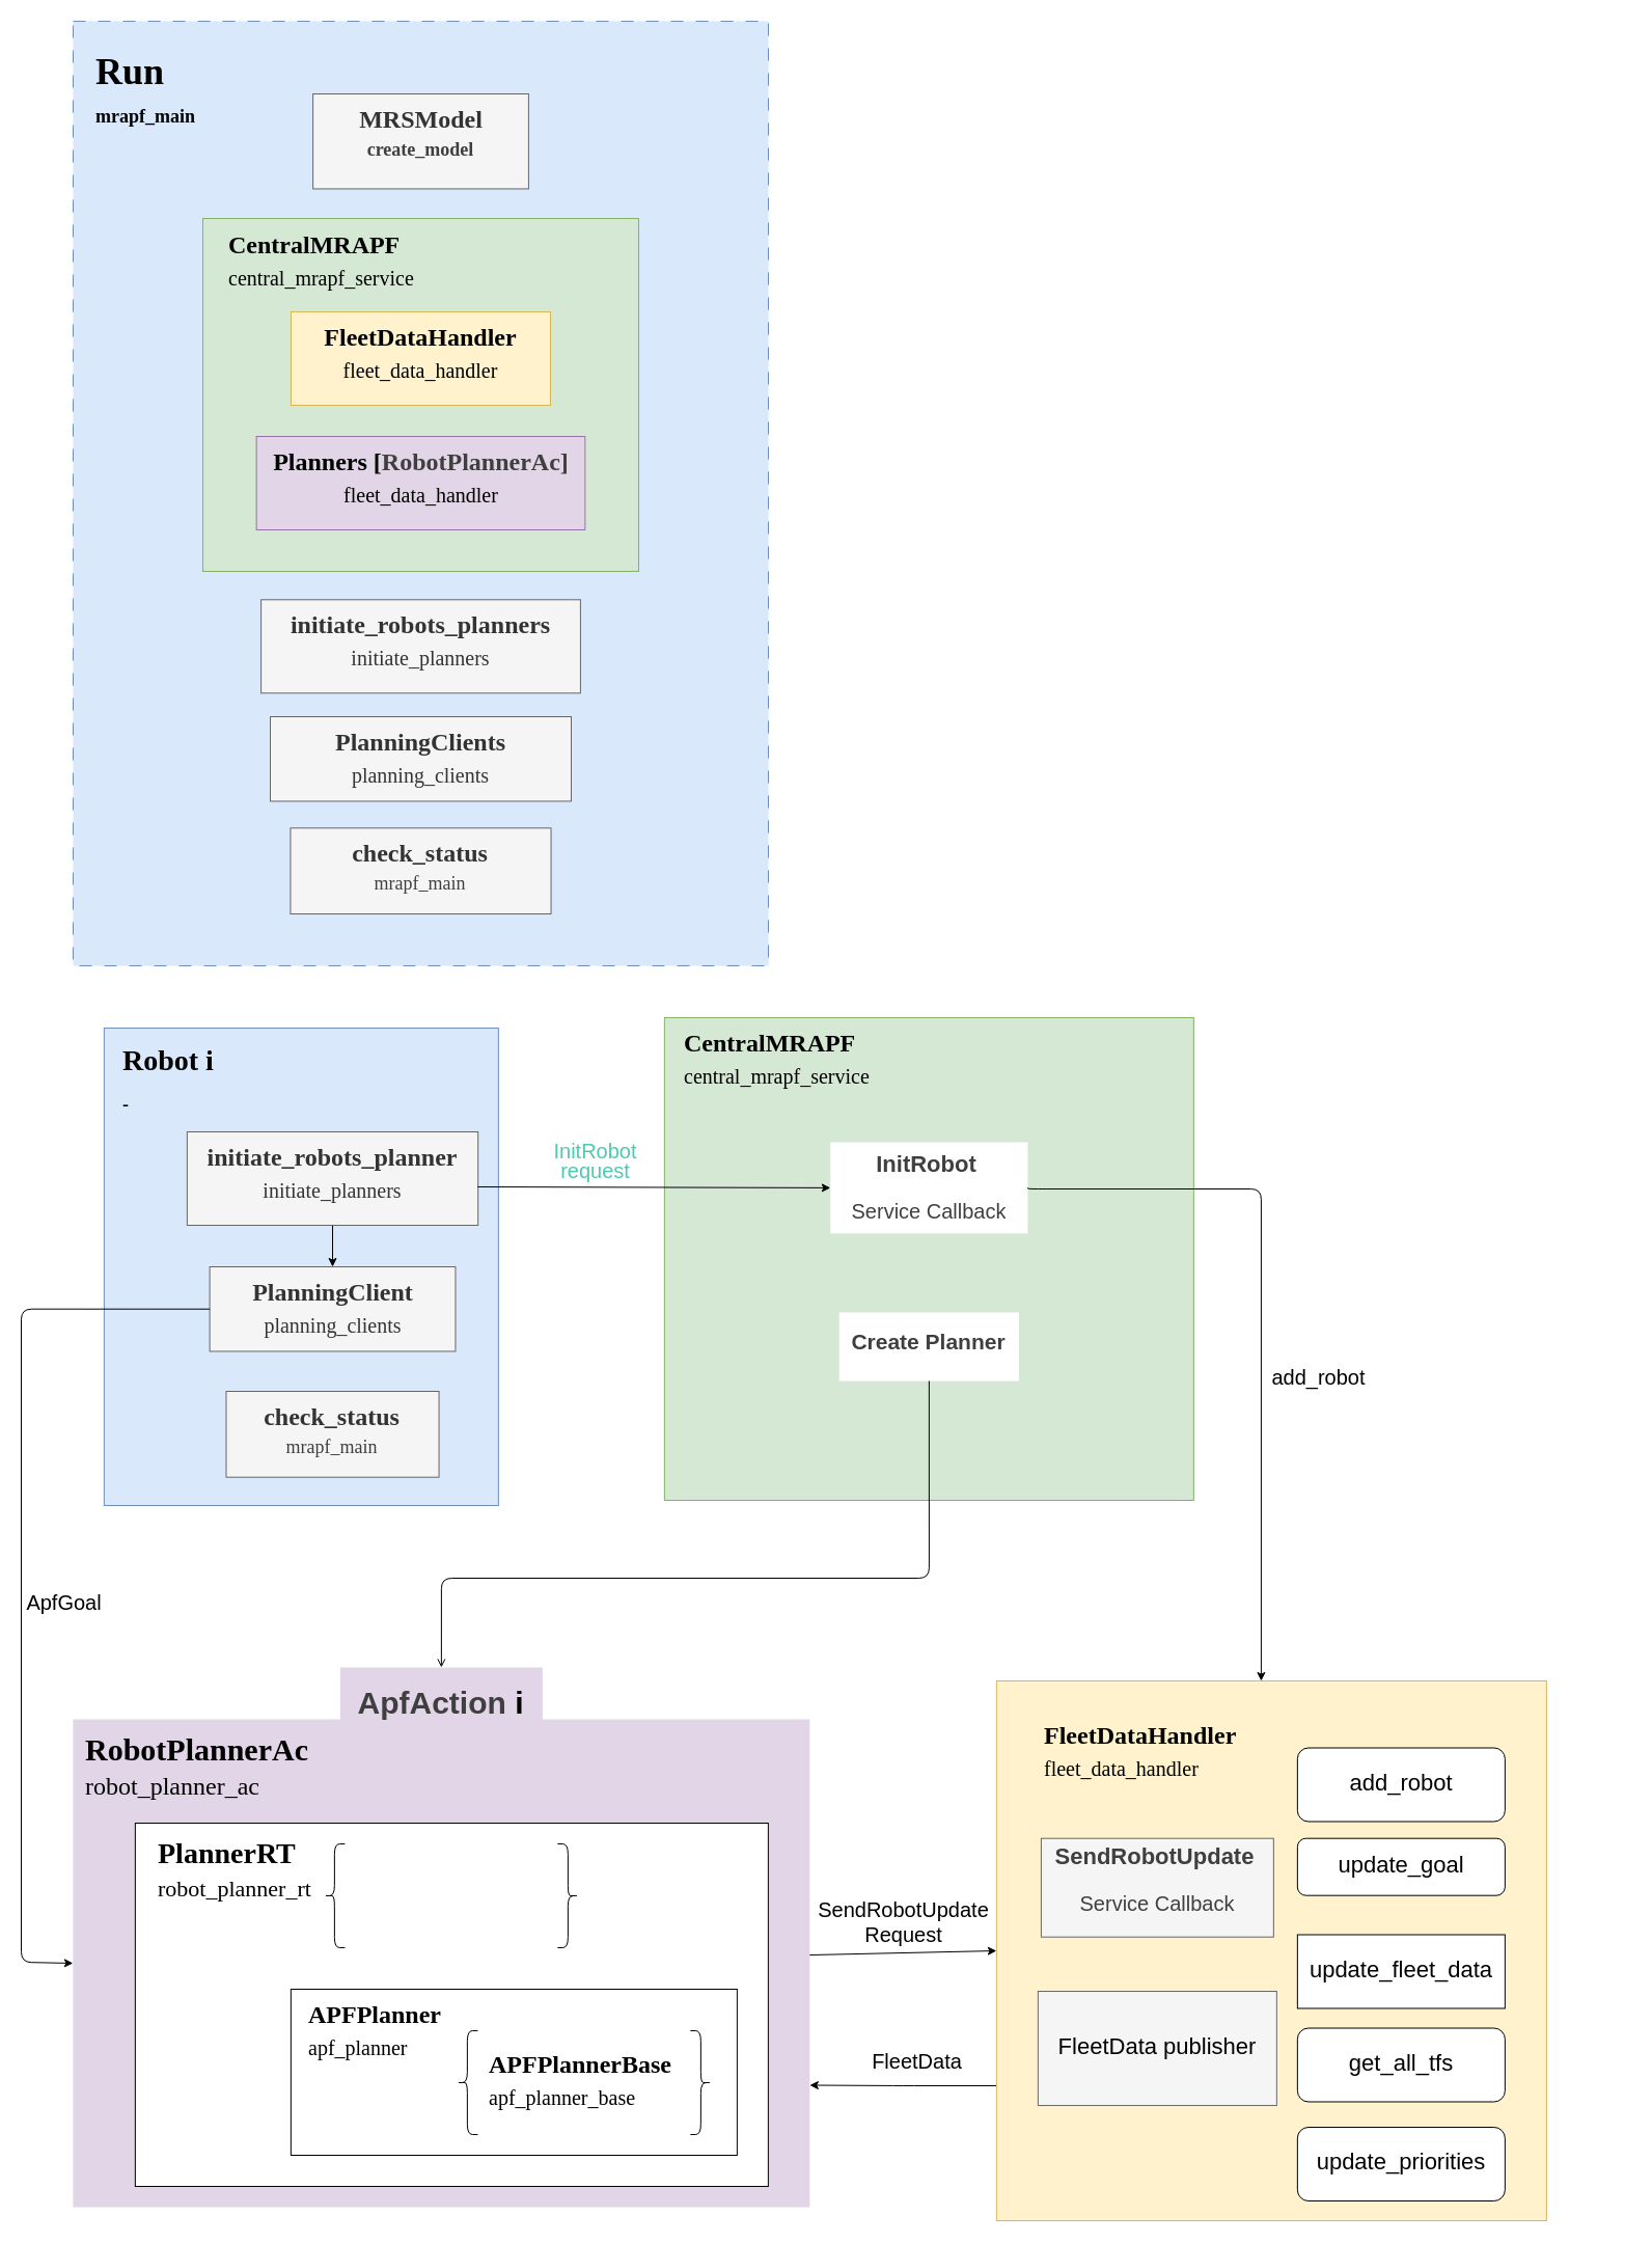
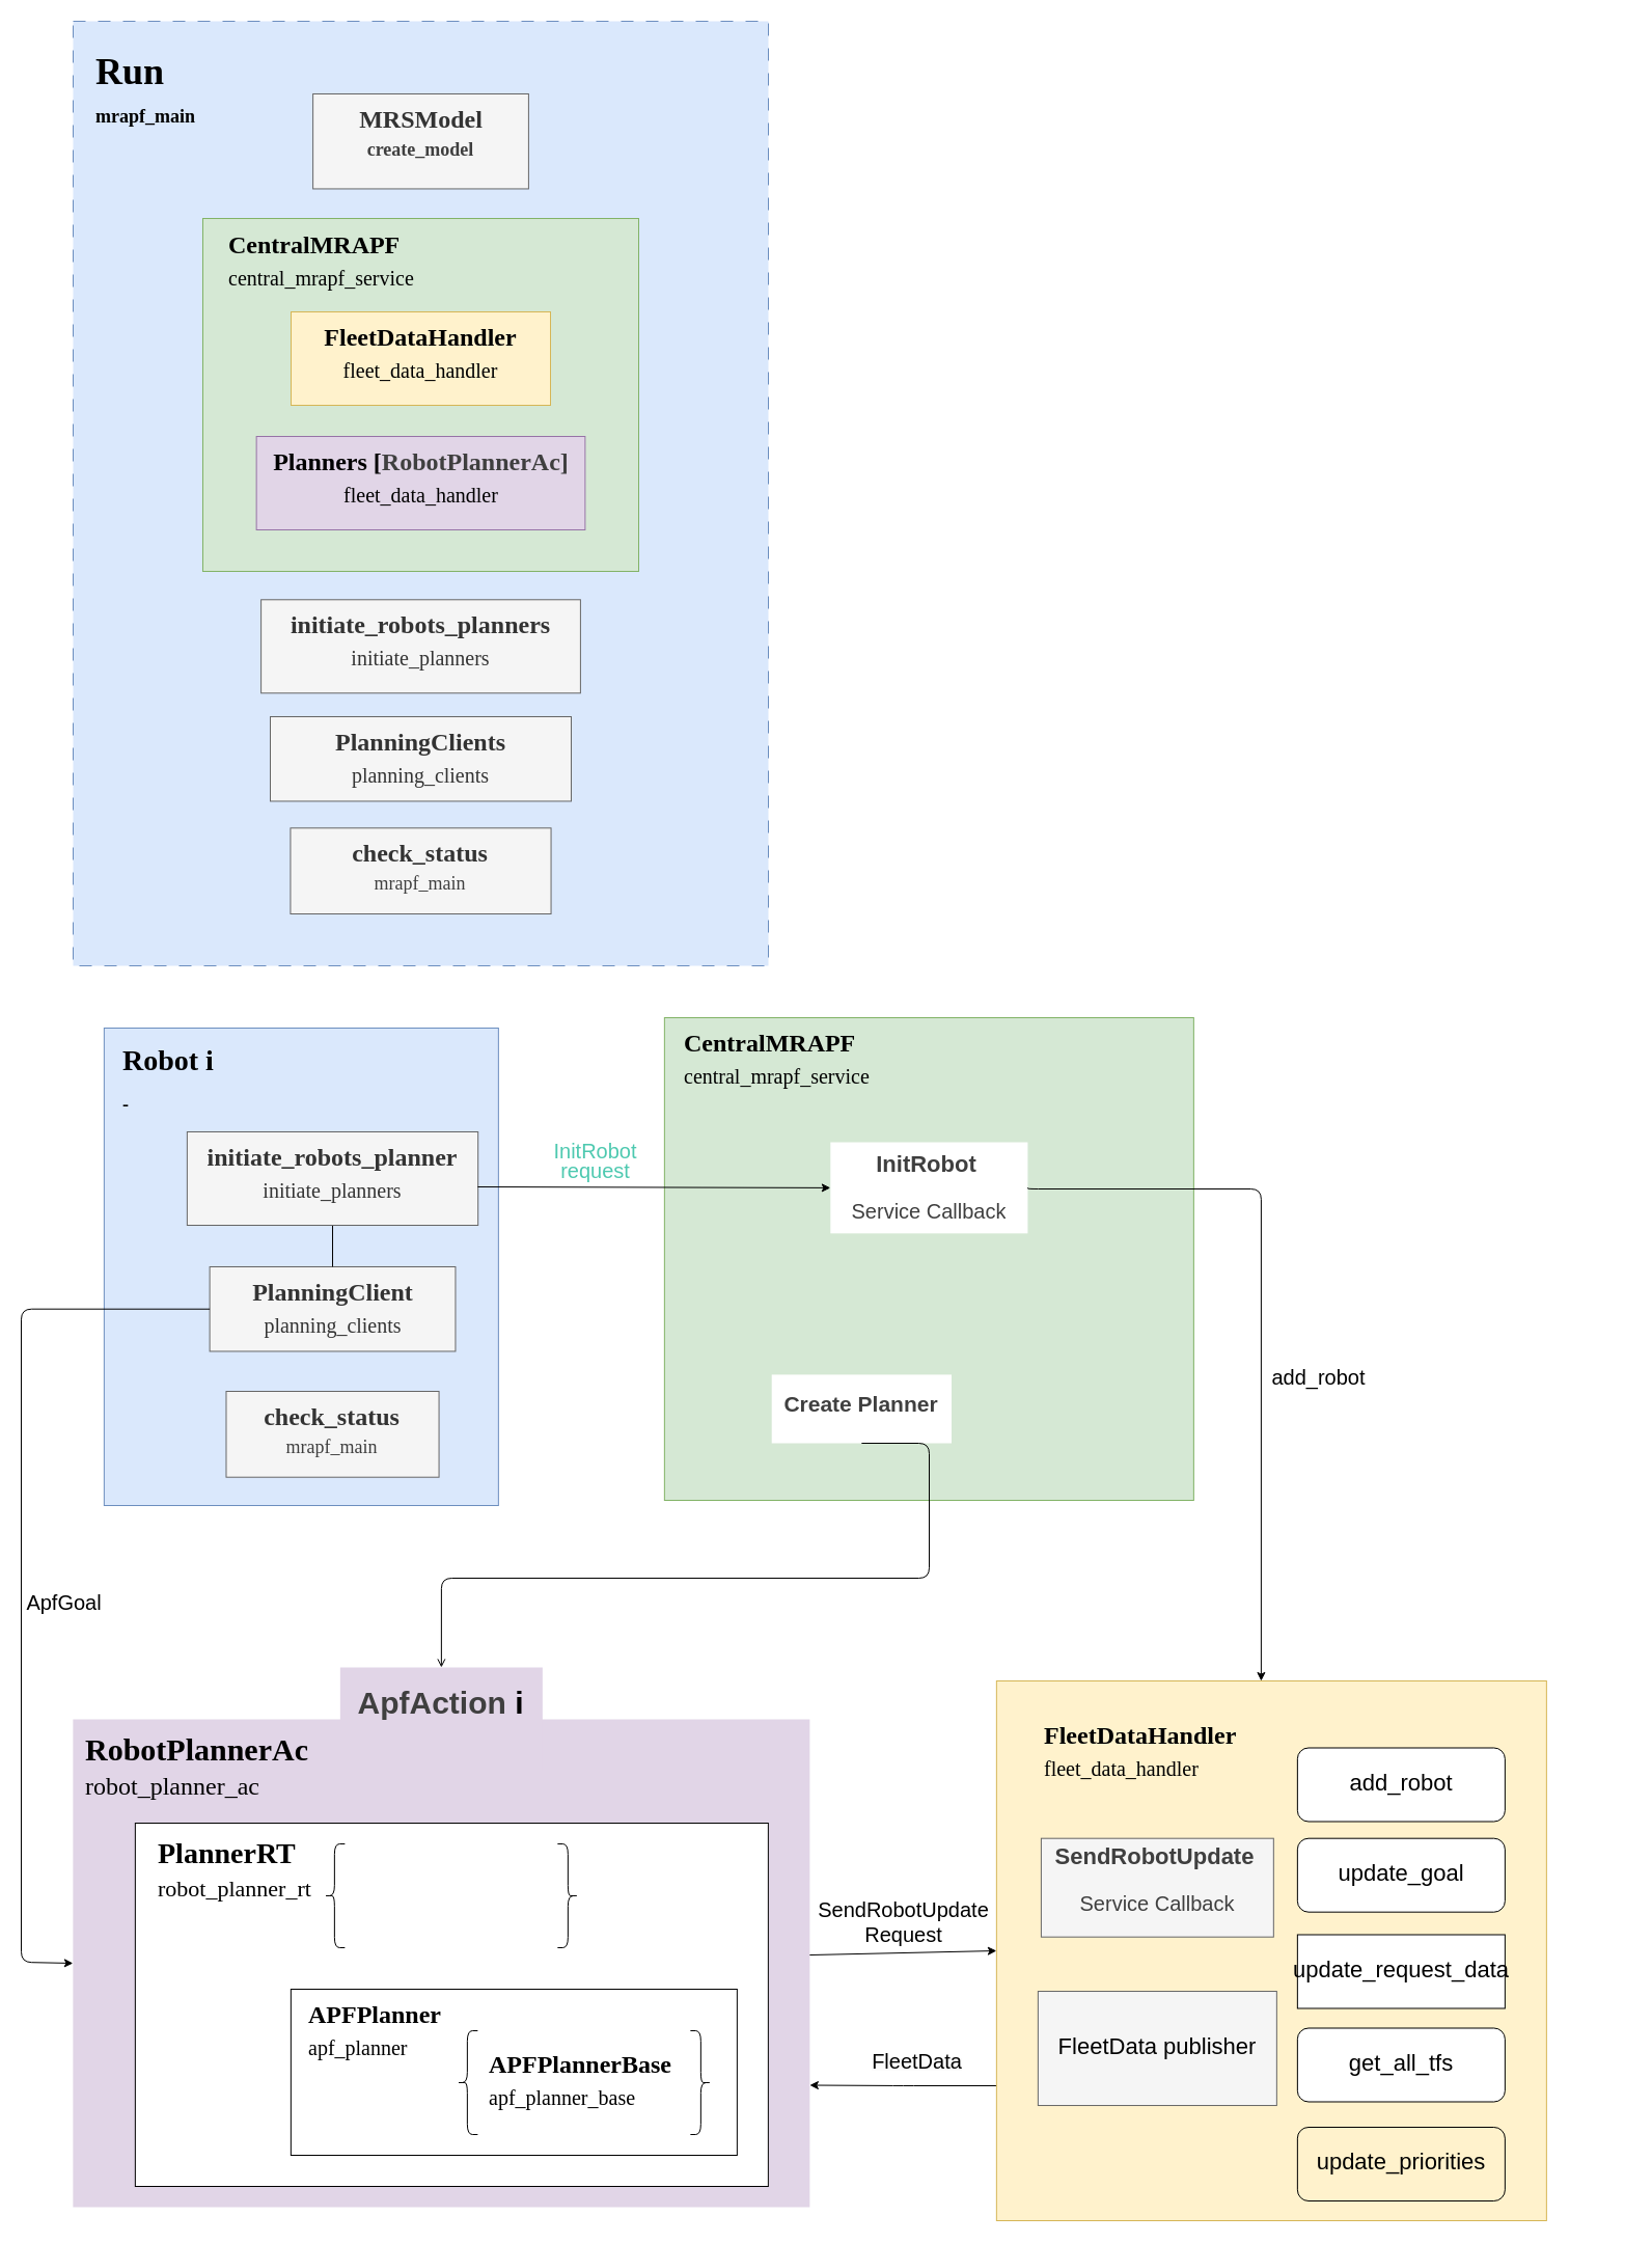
- <mxCell id="6" style="edgeStyle=none;html=1;" parent="2" source="7" target="5" edge="1"><mxGeometry relative="1" as="geometry" /></mxCell>
+ <mxCell id="6" style="edgeStyle=none;html=1;endArrow=none;" parent="2" source="7" target="5" edge="1"><mxGeometry relative="1" as="geometry" /></mxCell>
- <mxCell id="44" value="&lt;h1 style=&quot;margin-top: 0px;&quot;&gt;&lt;b style=&quot;background-color: transparent; scrollbar-color: rgb(226, 226, 226) rgb(251, 251, 251); white-space: pre; color: rgb(63, 63, 63);&quot;&gt;&lt;font style=&quot;font-size: 21px;&quot;&gt;Create Planner&lt;/font&gt;&lt;/b&gt;&lt;/h1&gt;" style="text;html=1;whiteSpace=wrap;overflow=hidden;rounded=0;align=center;container=0;fillColor=default;verticalAlign=middle;spacing=0;spacingTop=6;" parent="40" vertex="1"><mxGeometry x="168.353" y="283.91" width="173.303" height="66.09" as="geometry" /></mxCell>
+ <mxCell id="44" value="&lt;h1 style=&quot;margin-top: 0px;&quot;&gt;&lt;b style=&quot;background-color: transparent; scrollbar-color: rgb(226, 226, 226) rgb(251, 251, 251); white-space: pre; color: rgb(63, 63, 63);&quot;&gt;&lt;font style=&quot;font-size: 21px;&quot;&gt;Create Planner&lt;/font&gt;&lt;/b&gt;&lt;/h1&gt;" style="text;html=1;whiteSpace=wrap;overflow=hidden;rounded=0;align=center;container=0;fillColor=default;verticalAlign=middle;spacing=0;spacingTop=6;" parent="40" vertex="1"><mxGeometry x="103.353" y="343.91" width="173.303" height="66.09" as="geometry" /></mxCell>
- <mxCell id="54" value="&lt;div style=&quot;line-height: 16px; white-space: pre;&quot;&gt;&lt;span&gt;&lt;font face=&quot;Helvetica&quot; style=&quot;color: rgb(0, 0, 0); font-size: 22px;&quot;&gt;update_goal&lt;/font&gt;&lt;/span&gt;&lt;/div&gt;" style="rounded=1;whiteSpace=wrap;html=1;" parent="50" vertex="1"><mxGeometry x="290" y="151.69" width="200" height="55" as="geometry" /></mxCell>
+ <mxCell id="54" value="&lt;div style=&quot;line-height: 16px; white-space: pre;&quot;&gt;&lt;span&gt;&lt;font face=&quot;Helvetica&quot; style=&quot;color: rgb(0, 0, 0); font-size: 22px;&quot;&gt;update_goal&lt;/font&gt;&lt;/span&gt;&lt;/div&gt;" style="rounded=1;whiteSpace=wrap;html=1;" parent="50" vertex="1"><mxGeometry x="290" y="151.69" width="200" height="70.99" as="geometry" /></mxCell>
- <mxCell id="55" value="&lt;div style=&quot;line-height: 16px; white-space: pre;&quot;&gt;&lt;span&gt;&lt;font face=&quot;Helvetica&quot; style=&quot;color: rgb(0, 0, 0); font-size: 22px;&quot;&gt;update_fleet_data&lt;/font&gt;&lt;/span&gt;&lt;/div&gt;" style="rounded=1;whiteSpace=wrap;html=1;arcSize=0;" parent="50" vertex="1"><mxGeometry x="290" y="244.5" width="200" height="70.99" as="geometry" /></mxCell>
+ <mxCell id="55" value="&lt;div style=&quot;line-height: 16px; white-space: pre;&quot;&gt;&lt;span&gt;&lt;font face=&quot;Helvetica&quot; style=&quot;color: rgb(0, 0, 0); font-size: 22px;&quot;&gt;update_request_data&lt;/font&gt;&lt;/span&gt;&lt;/div&gt;" style="rounded=1;whiteSpace=wrap;html=1;arcSize=0;" parent="50" vertex="1"><mxGeometry x="290" y="244.5" width="200" height="70.99" as="geometry" /></mxCell>
- <mxCell id="57" value="&lt;div style=&quot;line-height: 16px; white-space: pre;&quot;&gt;&lt;span&gt;&lt;font face=&quot;Helvetica&quot; style=&quot;color: rgb(0, 0, 0); font-size: 22px;&quot;&gt;update_priorities&lt;/font&gt;&lt;/span&gt;&lt;/div&gt;" style="rounded=1;whiteSpace=wrap;html=1;" parent="50" vertex="1"><mxGeometry x="290" y="430" width="200" height="70.99" as="geometry" /></mxCell>
+ <mxCell id="57" value="&lt;div style=&quot;line-height: 16px; white-space: pre;&quot;&gt;&lt;span&gt;&lt;font face=&quot;Helvetica&quot; style=&quot;color: rgb(0, 0, 0); font-size: 22px;&quot;&gt;update_priorities&lt;/font&gt;&lt;/span&gt;&lt;/div&gt;" style="rounded=1;whiteSpace=wrap;html=1;fillColor=#fff2cc;" parent="50" vertex="1"><mxGeometry x="290" y="430" width="200" height="70.99" as="geometry" /></mxCell>
